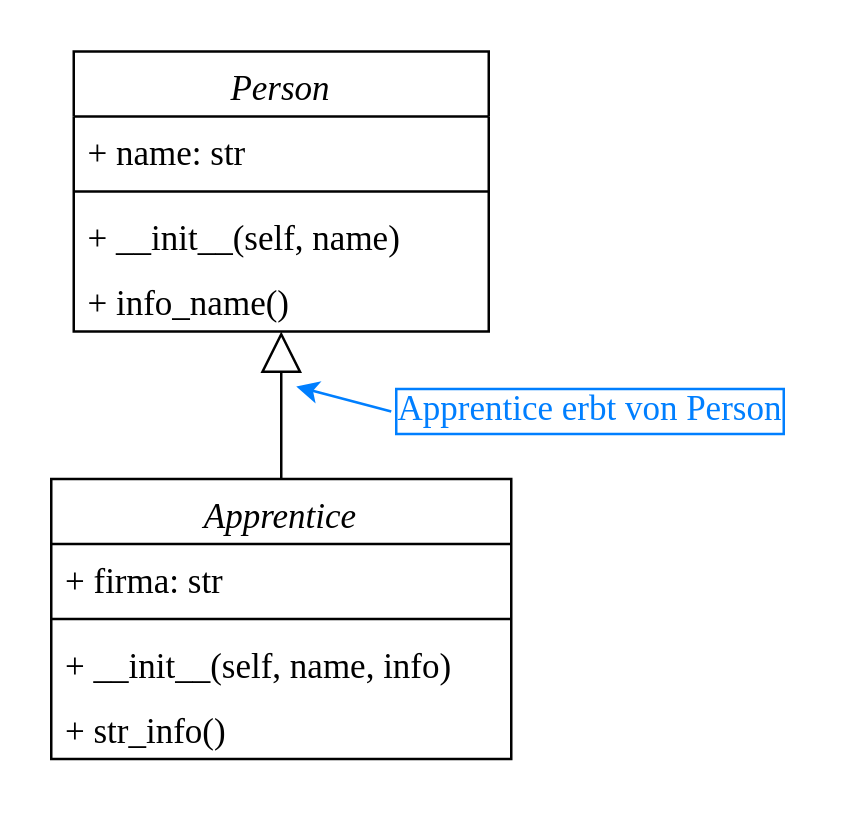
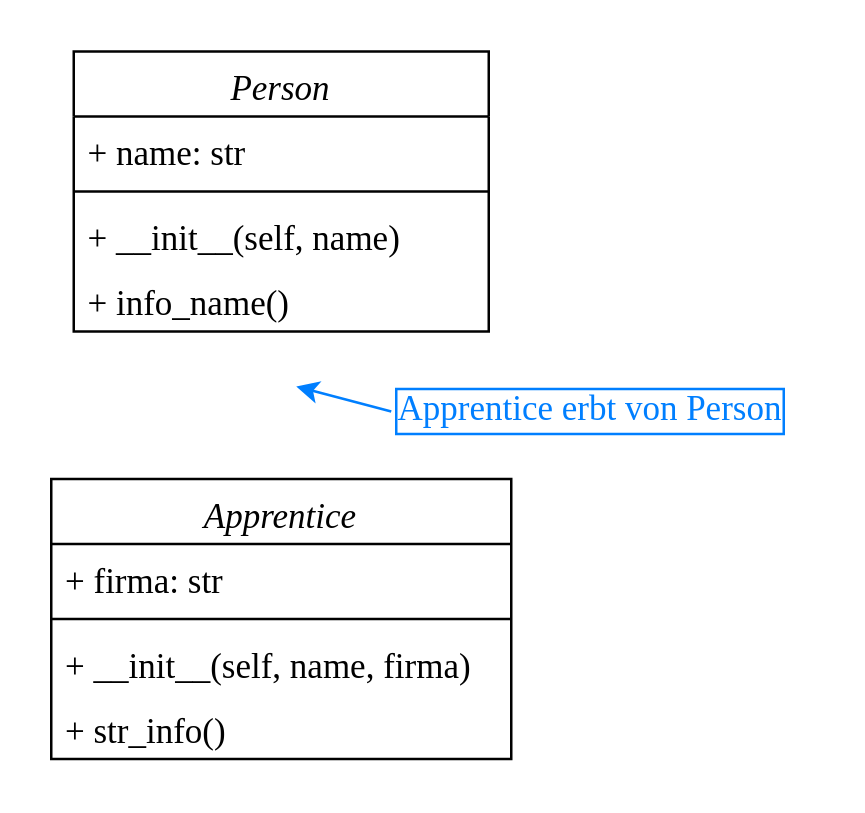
- <mxCell id="9" style="edgeStyle=none;html=1;exitX=0.5;exitY=0;exitDx=0;exitDy=0;entryX=0.5;entryY=1;entryDx=0;entryDy=0;endArrow=block;endFill=0;endSize=14;" parent="1" source="10" target="2" edge="1"><mxGeometry relative="1" as="geometry" /></mxCell>
- <mxCell id="13" value="+ __init__(self, name, info)" style="text;align=left;verticalAlign=top;spacingLeft=4;spacingRight=4;overflow=hidden;rotatable=0;points=[[0,0.5],[1,0.5]];portConstraint=eastwest;fontFamily=Source Sans Pro;fontSize=14;" parent="10" vertex="1"><mxGeometry y="60" width="184" height="26" as="geometry" /></mxCell>
+ <mxCell id="13" value="+ __init__(self, name, firma)" style="text;align=left;verticalAlign=top;spacingLeft=4;spacingRight=4;overflow=hidden;rotatable=0;points=[[0,0.5],[1,0.5]];portConstraint=eastwest;fontFamily=Source Sans Pro;fontSize=14;" parent="10" vertex="1"><mxGeometry y="60" width="184" height="26" as="geometry" /></mxCell>
